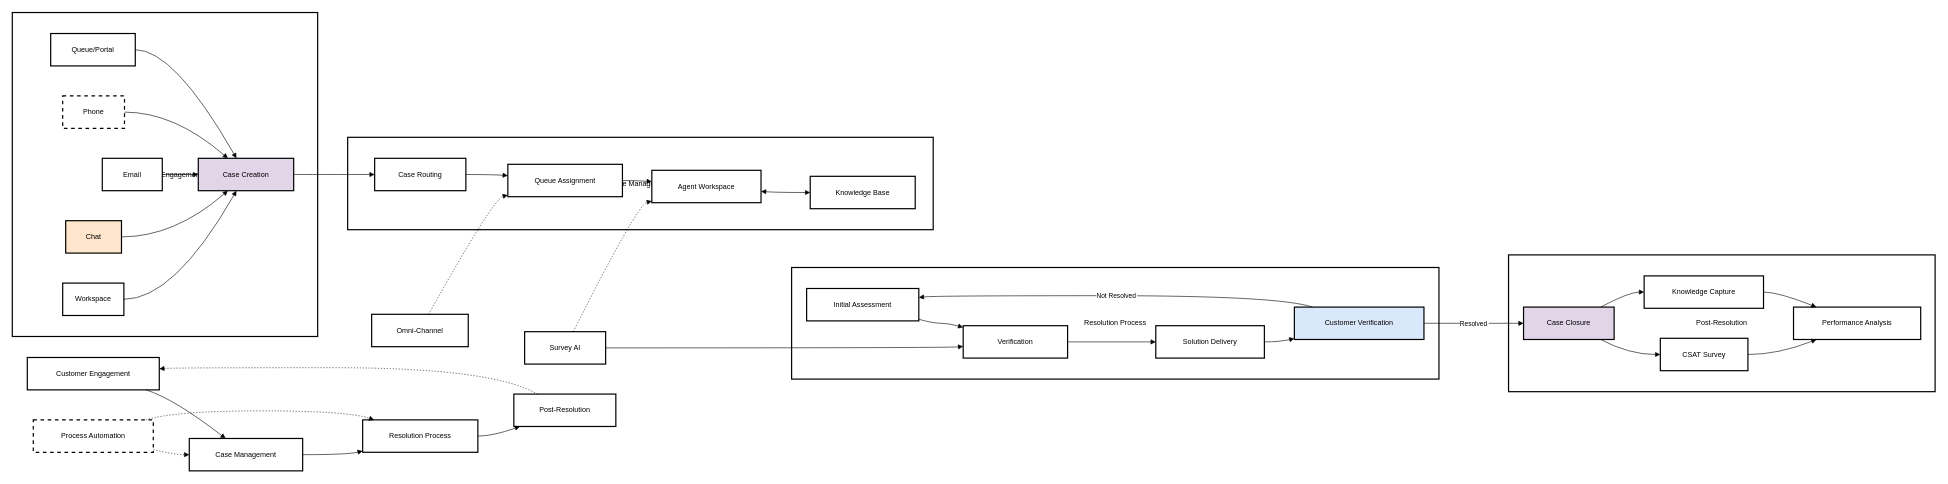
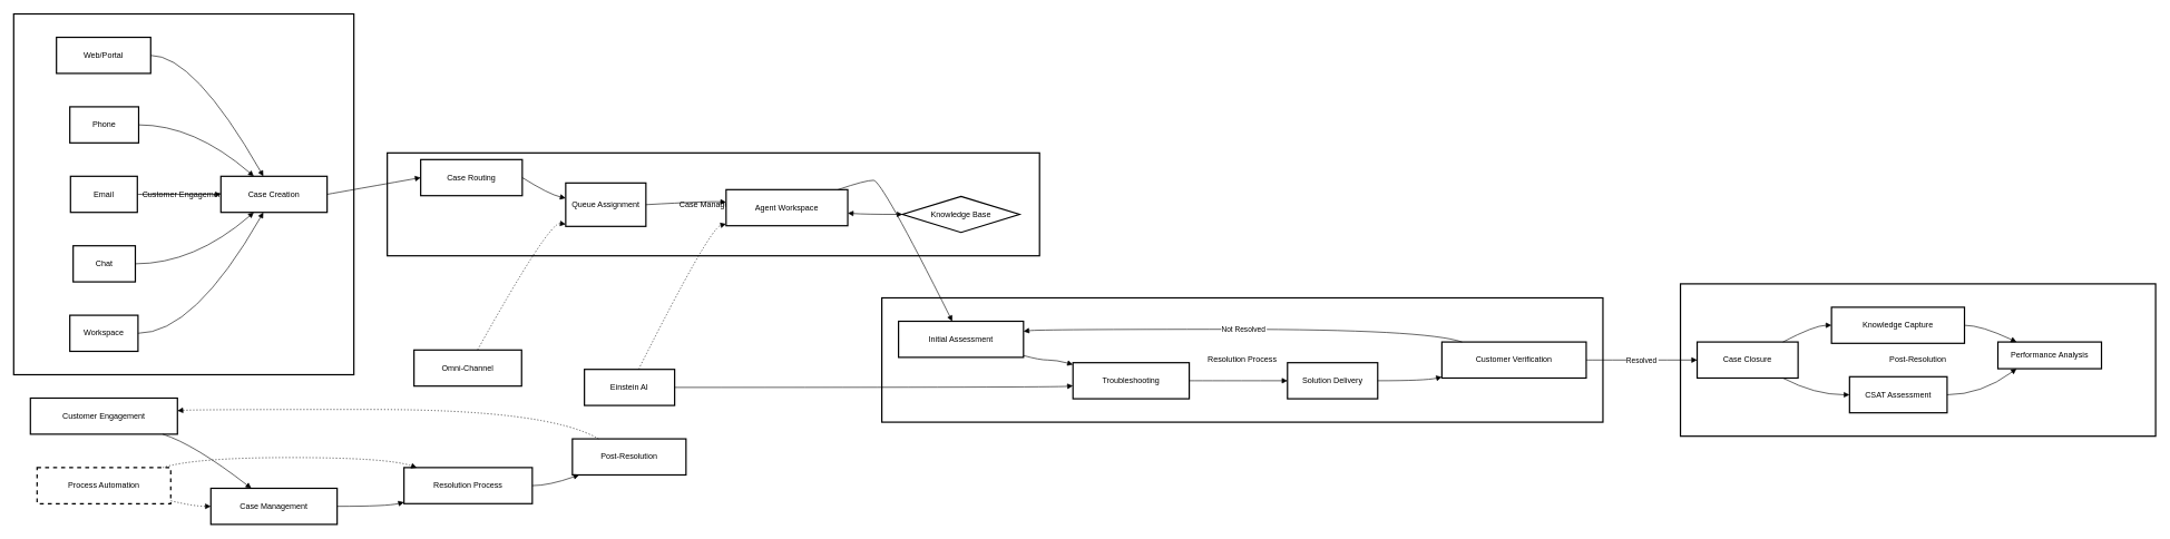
- <mxCell id="10" value="Queue/Portal" style="whiteSpace=wrap;strokeWidth=2;" vertex="1" parent="1"><mxGeometry x="84" y="55" width="141" height="54" as="geometry" /></mxCell>
+ <mxCell id="10" value="Web/Portal" style="whiteSpace=wrap;strokeWidth=2;" vertex="1" parent="1"><mxGeometry x="84" y="55" width="141" height="54" as="geometry" /></mxCell>
- <mxCell id="12" value="Phone" style="whiteSpace=wrap;strokeWidth=2;dashed=1;" vertex="1" parent="1"><mxGeometry x="104" y="159" width="103" height="54" as="geometry" /></mxCell>
+ <mxCell id="12" value="Phone" style="whiteSpace=wrap;strokeWidth=2;" vertex="1" parent="1"><mxGeometry x="104" y="159" width="103" height="54" as="geometry" /></mxCell>
- <mxCell id="13" value="Email" style="whiteSpace=wrap;strokeWidth=2;" vertex="1" parent="1"><mxGeometry x="170" y="263" width="100" height="54" as="geometry" /></mxCell>
+ <mxCell id="13" value="Email" style="whiteSpace=wrap;strokeWidth=2;" vertex="1" parent="1"><mxGeometry x="105" y="263" width="100" height="54" as="geometry" /></mxCell>
- <mxCell id="11" value="Case Creation" style="whiteSpace=wrap;strokeWidth=2;fillColor=#e1d5e7;" vertex="1" parent="1"><mxGeometry x="330" y="263" width="159" height="54" as="geometry" /></mxCell>
+ <mxCell id="11" value="Case Creation" style="whiteSpace=wrap;strokeWidth=2;" vertex="1" parent="1"><mxGeometry x="330" y="263" width="159" height="54" as="geometry" /></mxCell>
- <mxCell id="16" value="Case Routing" style="whiteSpace=wrap;strokeWidth=2;" vertex="1" parent="1"><mxGeometry x="624" y="263" width="152" height="54" as="geometry" /></mxCell>
+ <mxCell id="16" value="Case Routing" style="whiteSpace=wrap;strokeWidth=2;" vertex="1" parent="1"><mxGeometry x="629" y="238" width="152" height="54" as="geometry" /></mxCell>
+ <mxCell id="52" value="" style="curved=1;startArrow=none;endArrow=block;exitX=0.92;exitY=0;entryX=0.43;entryY=0;rounded=0;" edge="1" parent="1" source="18" target="20"><mxGeometry relative="1" as="geometry"><Array as="points"><mxPoint x="1294" y="269" /><mxPoint x="1319" y="269" /></Array></mxGeometry></mxCell>
- <mxCell id="17" value="Queue Assignment" style="whiteSpace=wrap;strokeWidth=2;" vertex="1" parent="1"><mxGeometry x="846" y="273" width="191" height="54" as="geometry" /></mxCell>
+ <mxCell id="17" value="Queue Assignment" style="whiteSpace=wrap;strokeWidth=2;" vertex="1" parent="1"><mxGeometry x="846" y="273" width="120" height="65" as="geometry" /></mxCell>
- <mxCell id="19" value="Knowledge Base" style="whiteSpace=wrap;strokeWidth=2;" vertex="1" parent="1"><mxGeometry x="1350" y="293" width="175" height="54" as="geometry" /></mxCell>
+ <mxCell id="19" value="Knowledge Base" style="rhombus;whiteSpace=wrap;strokeWidth=2;" vertex="1" parent="1"><mxGeometry x="1350" y="293" width="175" height="54" as="geometry" /></mxCell>
- <mxCell id="14" value="Chat" style="whiteSpace=wrap;strokeWidth=2;fillColor=#ffe6cc;" vertex="1" parent="1"><mxGeometry x="109" y="367" width="93" height="54" as="geometry" /></mxCell>
+ <mxCell id="14" value="Chat" style="whiteSpace=wrap;strokeWidth=2;" vertex="1" parent="1"><mxGeometry x="109" y="367" width="93" height="54" as="geometry" /></mxCell>
- <mxCell id="23" value="Customer Verification" style="whiteSpace=wrap;strokeWidth=2;fillColor=#dae8fc;" vertex="1" parent="1"><mxGeometry x="2157" y="511" width="216" height="54" as="geometry" /></mxCell>
+ <mxCell id="23" value="Customer Verification" style="whiteSpace=wrap;strokeWidth=2;" vertex="1" parent="1"><mxGeometry x="2157" y="511" width="216" height="54" as="geometry" /></mxCell>
- <mxCell id="24" value="Case Closure" style="whiteSpace=wrap;strokeWidth=2;fillColor=#e1d5e7;" vertex="1" parent="1"><mxGeometry x="2539" y="511" width="151" height="54" as="geometry" /></mxCell>
+ <mxCell id="24" value="Case Closure" style="whiteSpace=wrap;strokeWidth=2;" vertex="1" parent="1"><mxGeometry x="2539" y="511" width="151" height="54" as="geometry" /></mxCell>
- <mxCell id="27" value="Performance Analysis" style="whiteSpace=wrap;strokeWidth=2;" vertex="1" parent="1"><mxGeometry x="2989" y="511" width="212" height="54" as="geometry" /></mxCell>
+ <mxCell id="27" value="Performance Analysis" style="whiteSpace=wrap;strokeWidth=2;" vertex="1" parent="1"><mxGeometry x="2989" y="511" width="155" height="40" as="geometry" /></mxCell>
- <mxCell id="21" value="Verification" style="whiteSpace=wrap;strokeWidth=2;" vertex="1" parent="1"><mxGeometry x="1605" y="542" width="174" height="54" as="geometry" /></mxCell>
+ <mxCell id="21" value="Troubleshooting" style="whiteSpace=wrap;strokeWidth=2;" vertex="1" parent="1"><mxGeometry x="1605" y="542" width="174" height="54" as="geometry" /></mxCell>
- <mxCell id="22" value="Solution Delivery" style="whiteSpace=wrap;strokeWidth=2;" vertex="1" parent="1"><mxGeometry x="1926" y="542" width="181" height="54" as="geometry" /></mxCell>
+ <mxCell id="22" value="Solution Delivery" style="whiteSpace=wrap;strokeWidth=2;" vertex="1" parent="1"><mxGeometry x="1926" y="542" width="135" height="54" as="geometry" /></mxCell>
- <mxCell id="28" value="Survey AI" style="whiteSpace=wrap;strokeWidth=2;" vertex="1" parent="1"><mxGeometry x="874" y="552" width="135" height="54" as="geometry" /></mxCell>
+ <mxCell id="28" value="Einstein AI" style="whiteSpace=wrap;strokeWidth=2;" vertex="1" parent="1"><mxGeometry x="874" y="552" width="135" height="54" as="geometry" /></mxCell>
- <mxCell id="25" value="CSAT Survey" style="whiteSpace=wrap;strokeWidth=2;" vertex="1" parent="1"><mxGeometry x="2767" y="563" width="146" height="54" as="geometry" /></mxCell>
+ <mxCell id="25" value="CSAT Assessment" style="whiteSpace=wrap;strokeWidth=2;" vertex="1" parent="1"><mxGeometry x="2767" y="563" width="146" height="54" as="geometry" /></mxCell>
